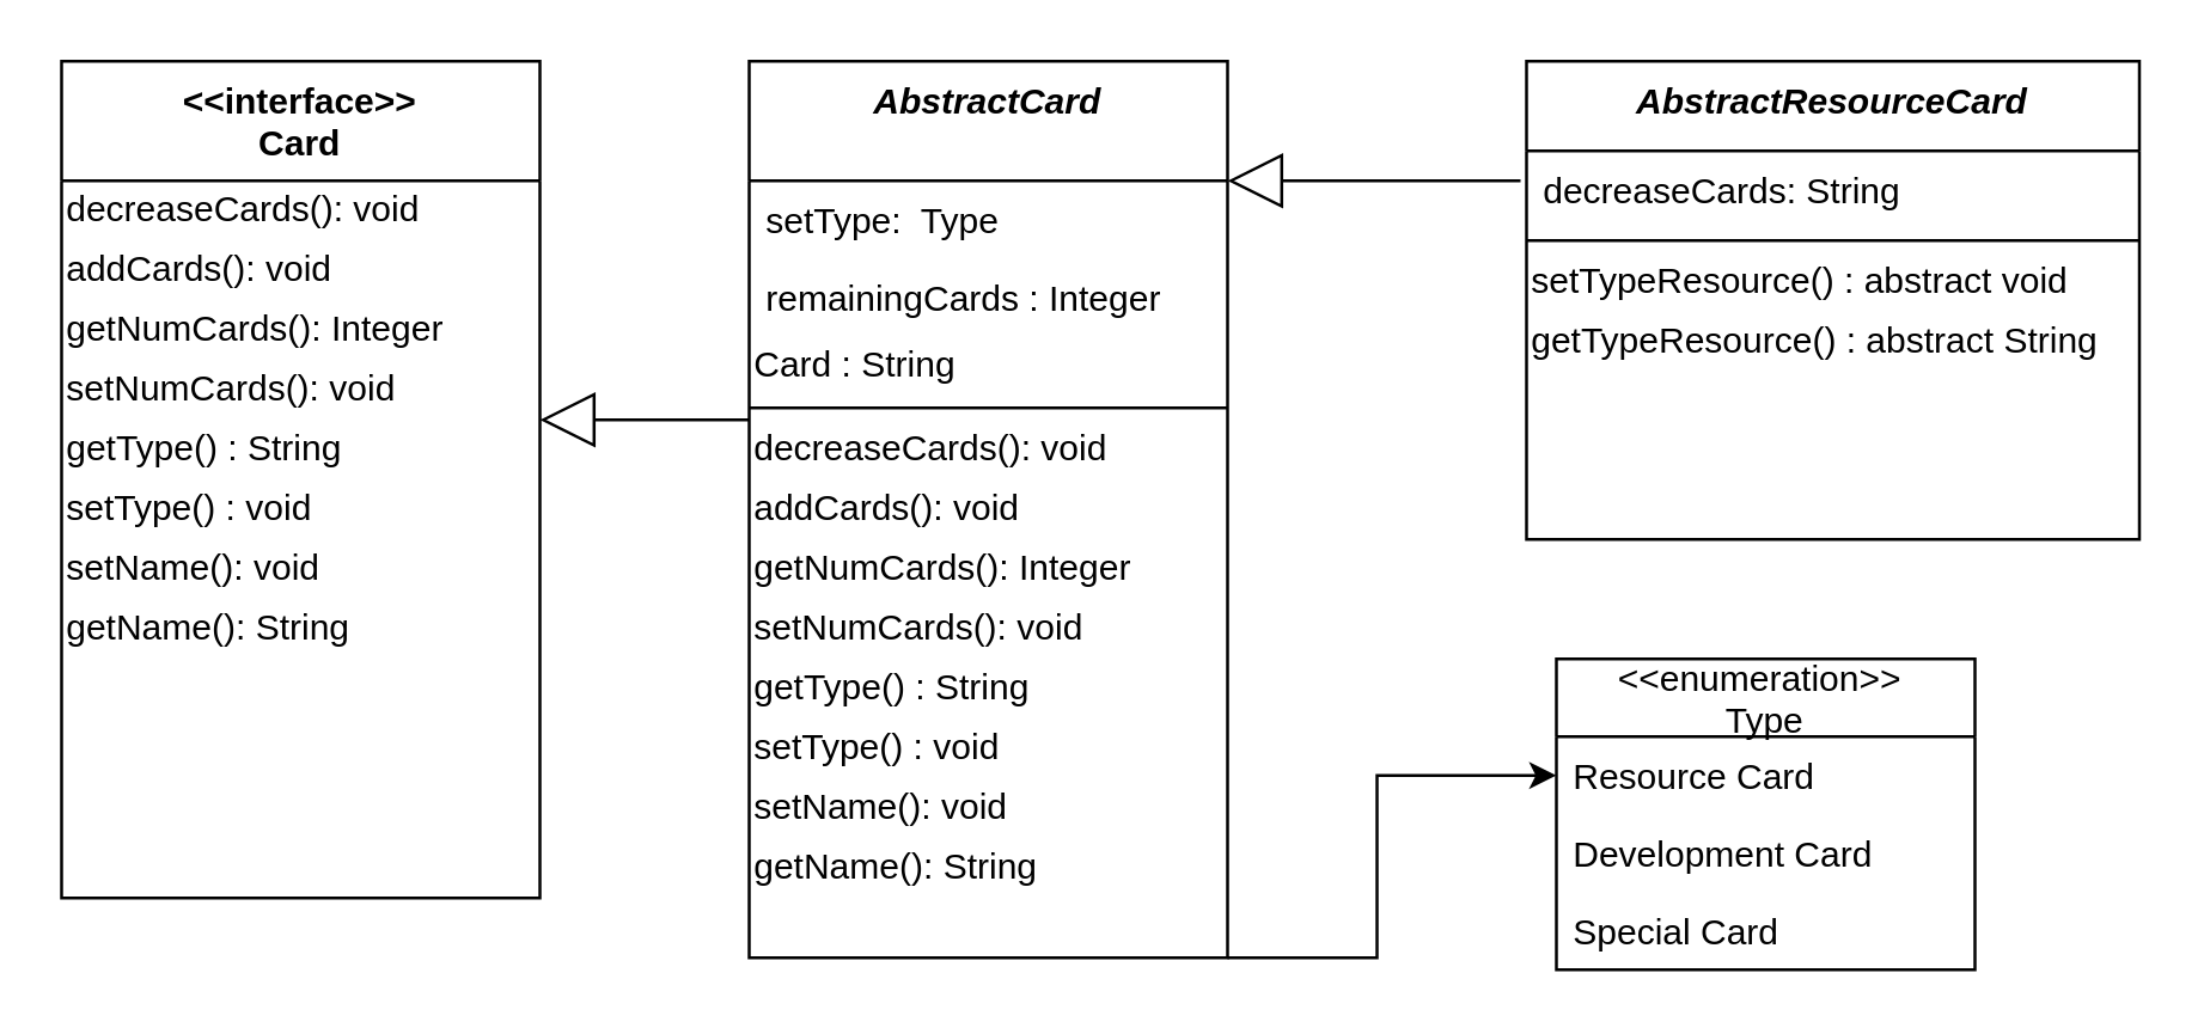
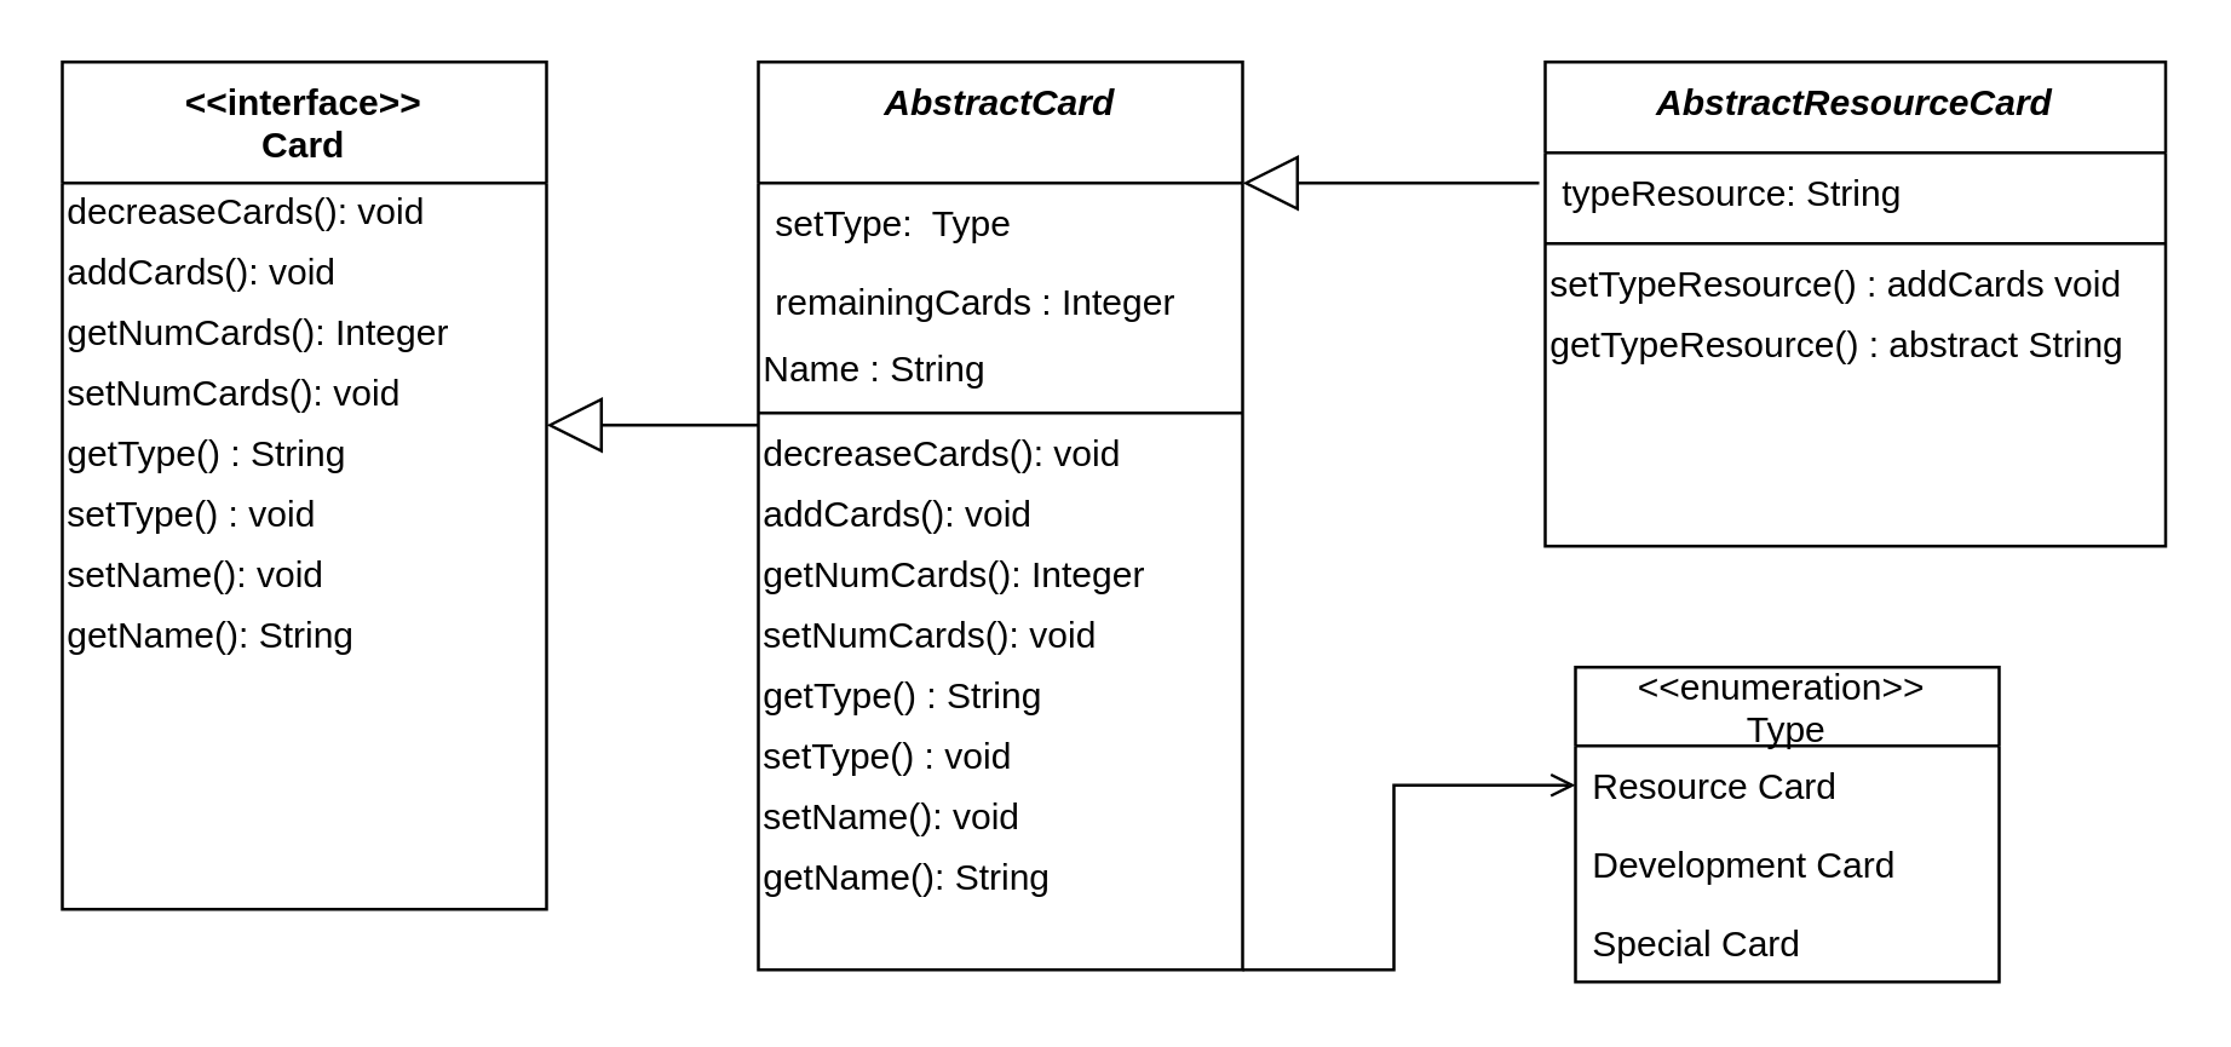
- <mxCell id="12" value="decreaseCards: String" style="text;align=left;verticalAlign=top;spacingLeft=4;spacingRight=4;overflow=hidden;rotatable=0;points=[[0,0.5],[1,0.5]];portConstraint=eastwest;" parent="11" vertex="1"><mxGeometry y="30" width="205" height="26" as="geometry" /></mxCell>
+ <mxCell id="12" value="typeResource: String" style="text;align=left;verticalAlign=top;spacingLeft=4;spacingRight=4;overflow=hidden;rotatable=0;points=[[0,0.5],[1,0.5]];portConstraint=eastwest;" parent="11" vertex="1"><mxGeometry y="30" width="205" height="26" as="geometry" /></mxCell>
- <mxCell id="14" value="setTypeResource() : abstract void" style="text;html=1;align=left;verticalAlign=middle;resizable=0;points=[];autosize=1;" vertex="1" parent="11"><mxGeometry y="64" width="205" height="20" as="geometry" /></mxCell>
+ <mxCell id="14" value="setTypeResource() : addCards void" style="text;html=1;align=left;verticalAlign=middle;resizable=0;points=[];autosize=1;" vertex="1" parent="11"><mxGeometry y="64" width="205" height="20" as="geometry" /></mxCell>
- <mxCell id="21" value="Card : String" style="text;html=1;align=left;verticalAlign=middle;resizable=0;points=[];autosize=1;" vertex="1" parent="18"><mxGeometry y="92" width="160" height="20" as="geometry" /></mxCell>
+ <mxCell id="21" value="Name : String" style="text;html=1;align=left;verticalAlign=middle;resizable=0;points=[];autosize=1;" vertex="1" parent="18"><mxGeometry y="92" width="160" height="20" as="geometry" /></mxCell>
- <mxCell id="17" style="edgeStyle=orthogonalEdgeStyle;rounded=0;orthogonalLoop=1;jettySize=auto;html=1;exitX=1;exitY=1;exitDx=0;exitDy=0;entryX=0;entryY=0.5;entryDx=0;entryDy=0;" edge="1" parent="1" source="18" target="32"><mxGeometry relative="1" as="geometry"><Array as="points"><mxPoint x="460" y="320" /><mxPoint x="460" y="259" /></Array></mxGeometry></mxCell>
+ <mxCell id="17" style="edgeStyle=orthogonalEdgeStyle;rounded=0;orthogonalLoop=1;jettySize=auto;html=1;exitX=1;exitY=1;exitDx=0;exitDy=0;entryX=0;entryY=0.5;entryDx=0;entryDy=0;endArrow=open;" edge="1" parent="1" source="18" target="32"><mxGeometry relative="1" as="geometry"><Array as="points"><mxPoint x="460" y="320" /><mxPoint x="460" y="259" /></Array></mxGeometry></mxCell>
